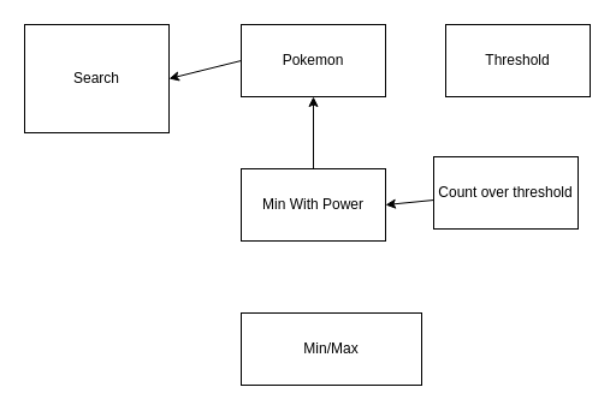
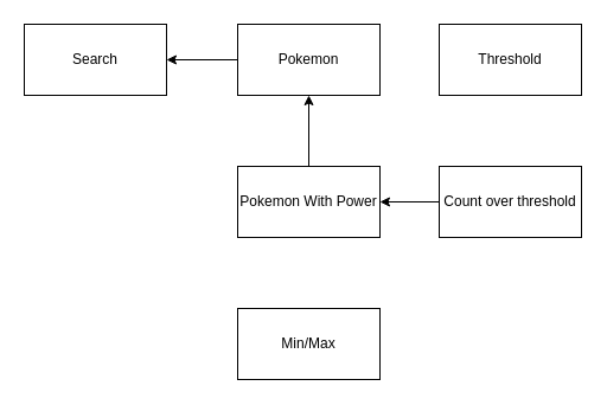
- <mxCell id="4" value="Search" style="rounded=0;whiteSpace=wrap;html=1;" vertex="1" parent="1"><mxGeometry x="20" y="20" width="120" height="90" as="geometry" /></mxCell>
+ <mxCell id="4" value="Search" style="rounded=0;whiteSpace=wrap;html=1;" vertex="1" parent="1"><mxGeometry x="20" y="20" width="120" height="60" as="geometry" /></mxCell>
- <mxCell id="10" value="Count over threshold" style="rounded=0;whiteSpace=wrap;html=1;" vertex="1" parent="1"><mxGeometry x="360" y="130" width="120" height="60" as="geometry" /></mxCell>
+ <mxCell id="10" value="Count over threshold" style="rounded=0;whiteSpace=wrap;html=1;" vertex="1" parent="1"><mxGeometry x="370" y="140" width="120" height="60" as="geometry" /></mxCell>
- <mxCell id="6" value="Min With Power" style="rounded=0;whiteSpace=wrap;html=1;" vertex="1" parent="1"><mxGeometry x="200" y="140" width="120" height="60" as="geometry" /></mxCell>
+ <mxCell id="6" value="Pokemon With Power" style="rounded=0;whiteSpace=wrap;html=1;" vertex="1" parent="1"><mxGeometry x="200" y="140" width="120" height="60" as="geometry" /></mxCell>
- <mxCell id="7" value="Min/Max" style="rounded=0;whiteSpace=wrap;html=1;" vertex="1" parent="1"><mxGeometry x="200" y="260" width="150" height="60" as="geometry" /></mxCell>
+ <mxCell id="7" value="Min/Max" style="rounded=0;whiteSpace=wrap;html=1;" vertex="1" parent="1"><mxGeometry x="200" y="260" width="120" height="60" as="geometry" /></mxCell>
